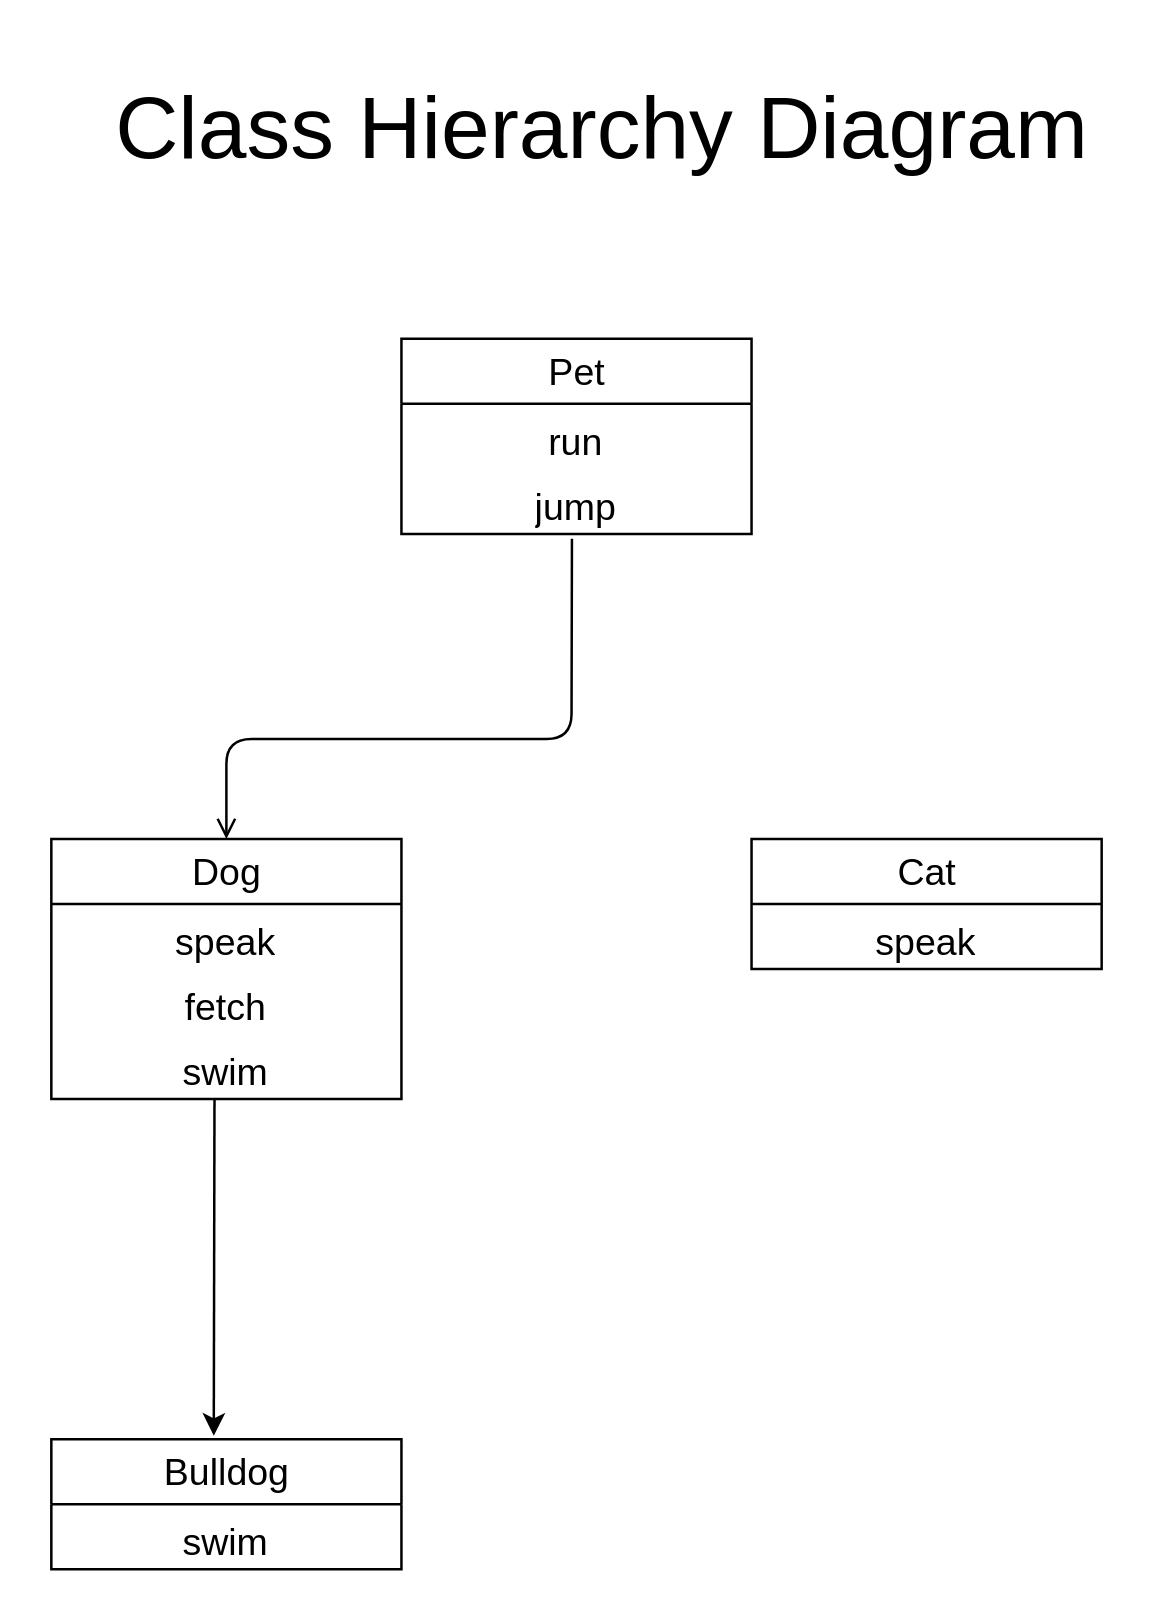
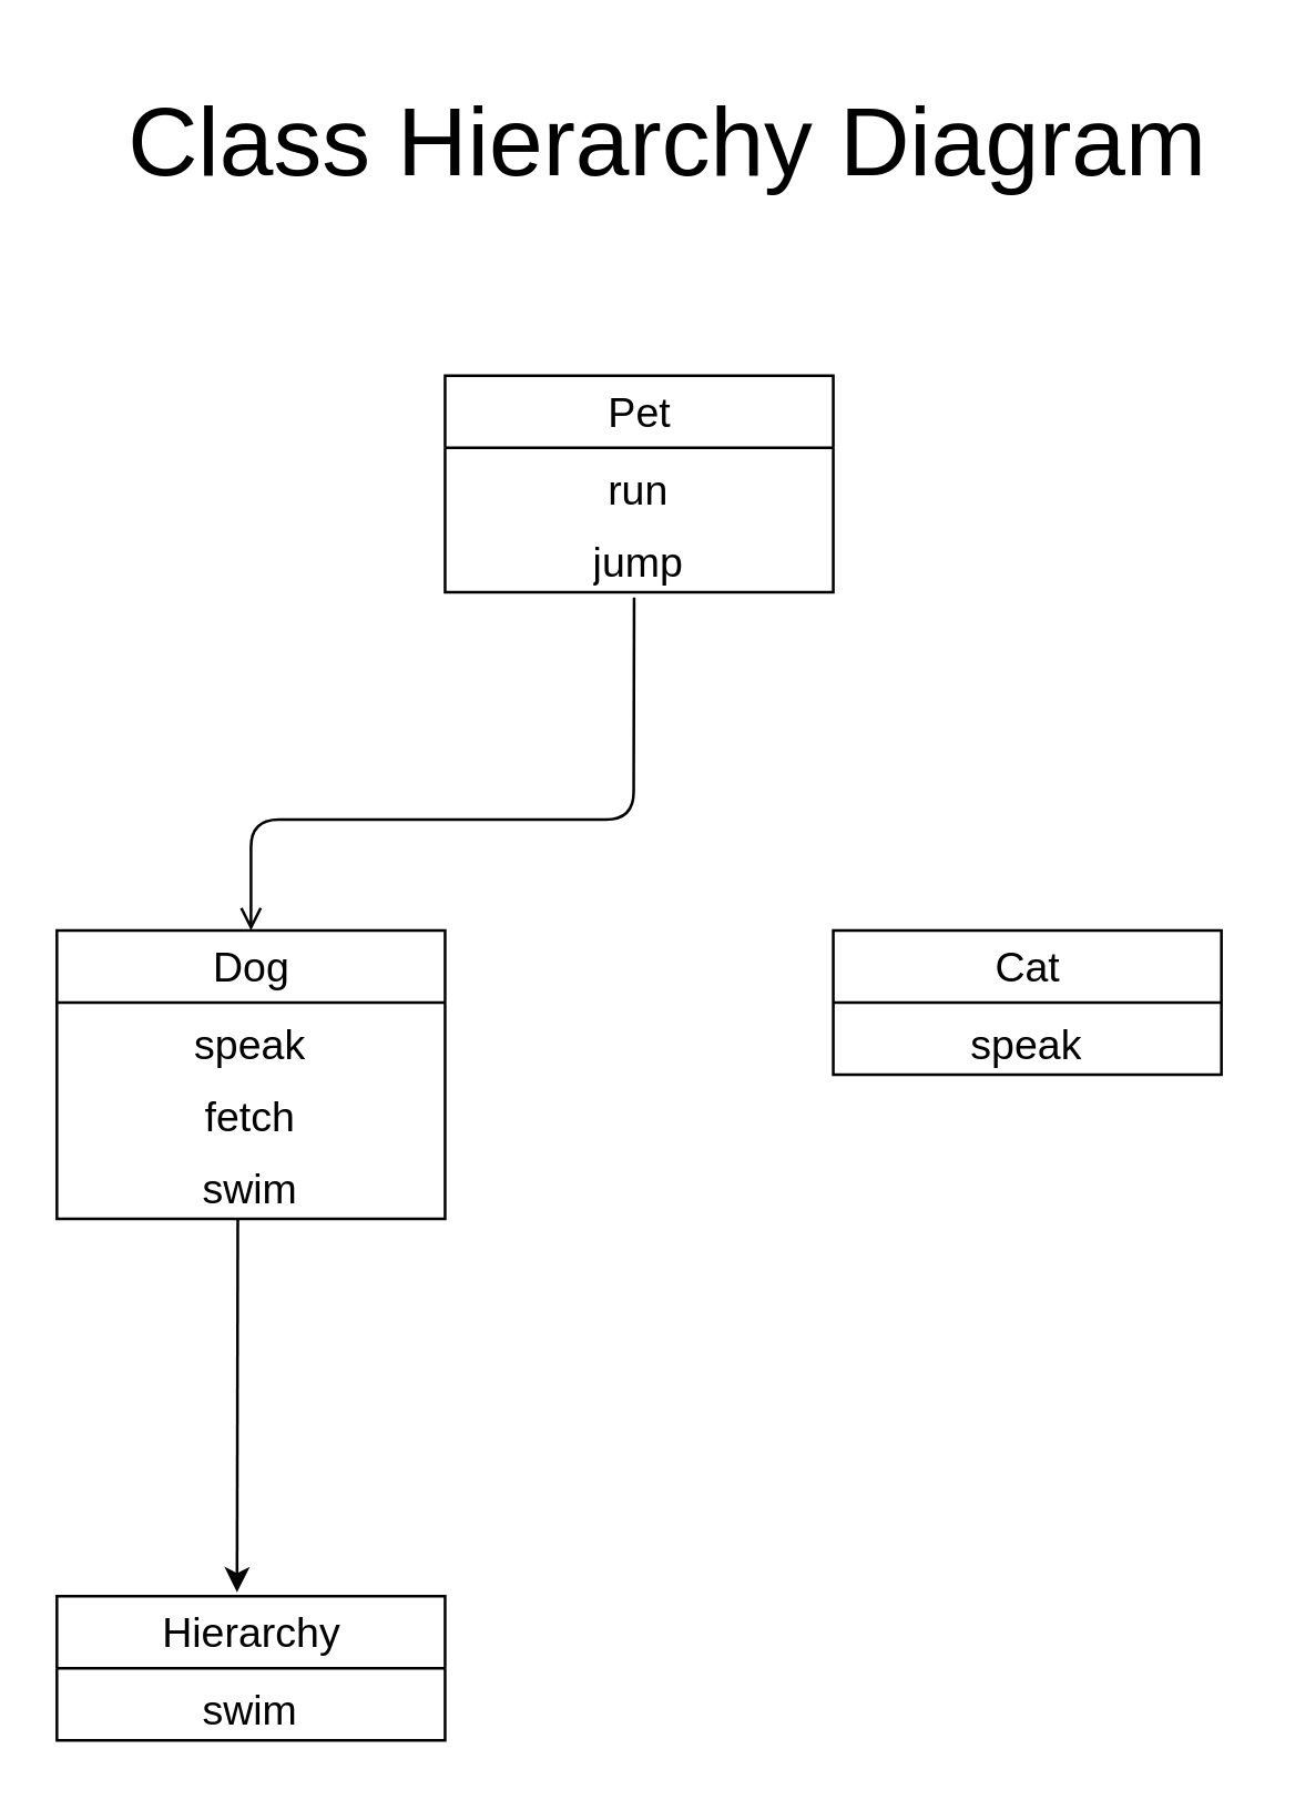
- <mxCell id="11" value="Bulldog" style="swimlane;fontStyle=0;childLayout=stackLayout;horizontal=1;startSize=26;fillColor=none;horizontalStack=0;resizeParent=1;resizeParentMax=0;resizeLast=0;collapsible=1;marginBottom=0;html=1;fontSize=15;" vertex="1" parent="1"><mxGeometry x="20" y="575" width="140" height="52" as="geometry" /></mxCell>
+ <mxCell id="11" value="Hierarchy" style="swimlane;fontStyle=0;childLayout=stackLayout;horizontal=1;startSize=26;fillColor=none;horizontalStack=0;resizeParent=1;resizeParentMax=0;resizeLast=0;collapsible=1;marginBottom=0;html=1;fontSize=15;" vertex="1" parent="1"><mxGeometry x="20" y="575" width="140" height="52" as="geometry" /></mxCell>
